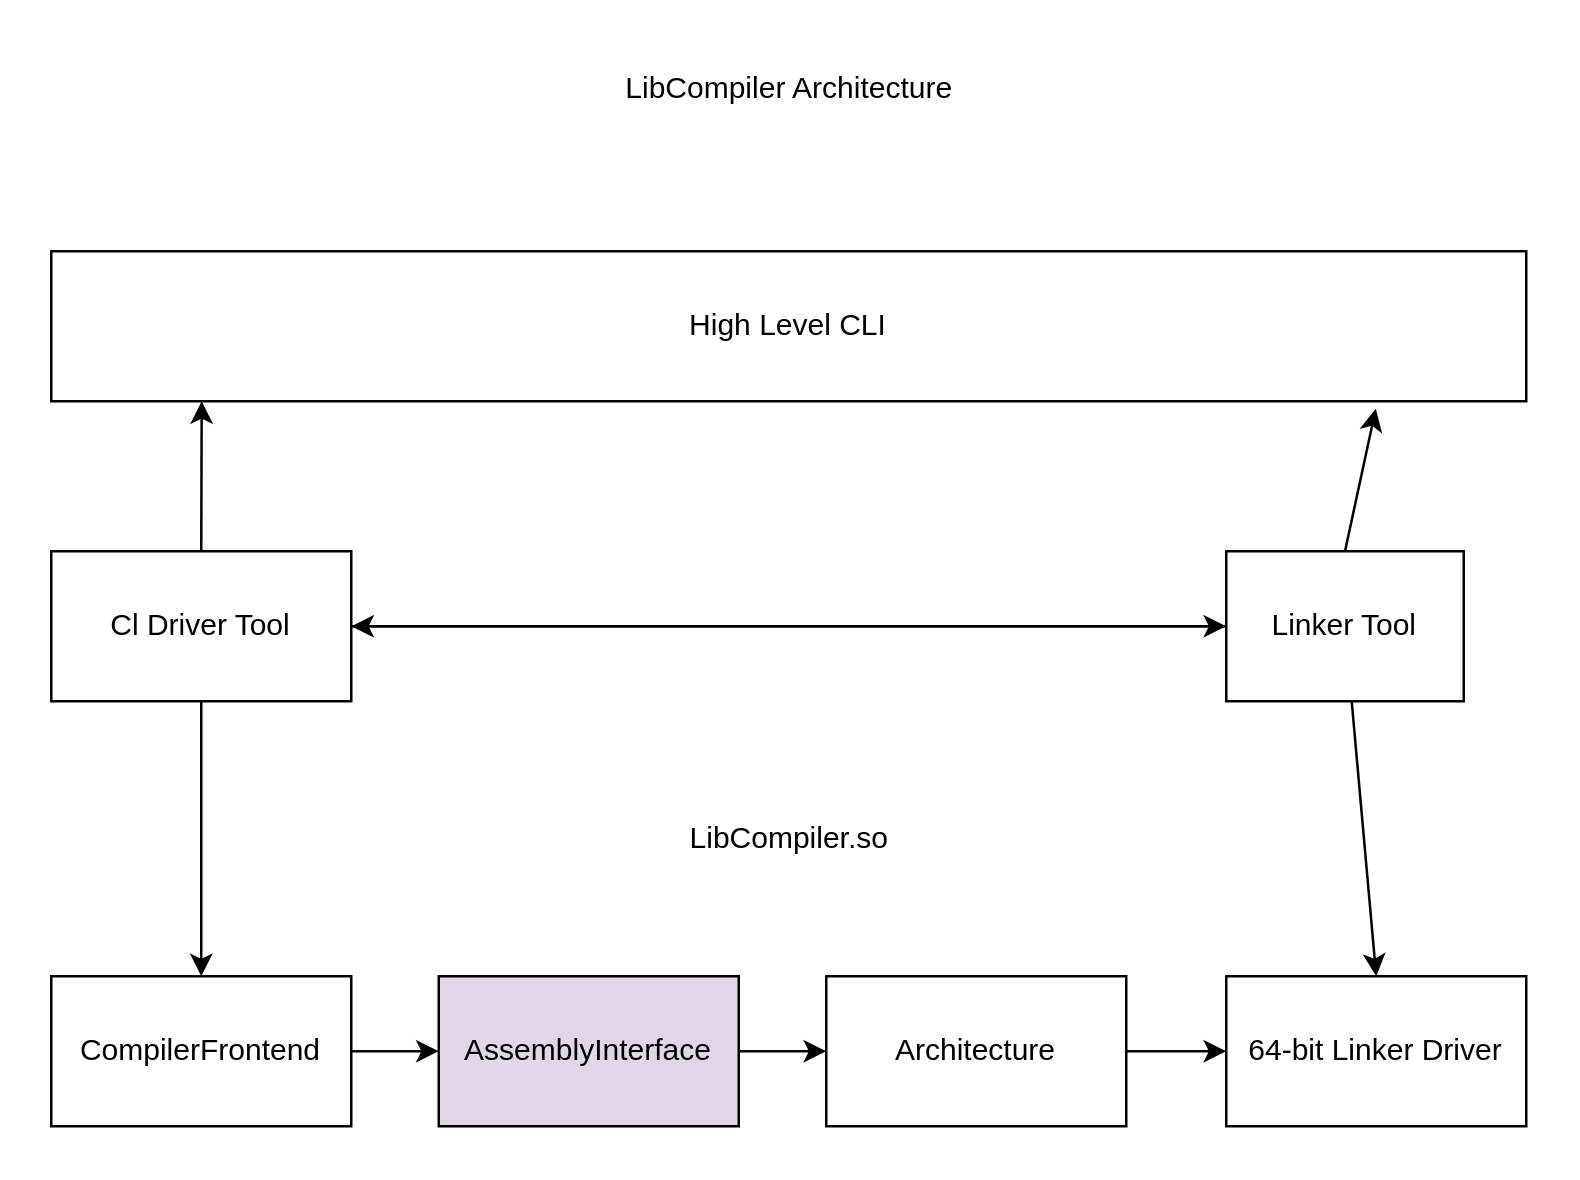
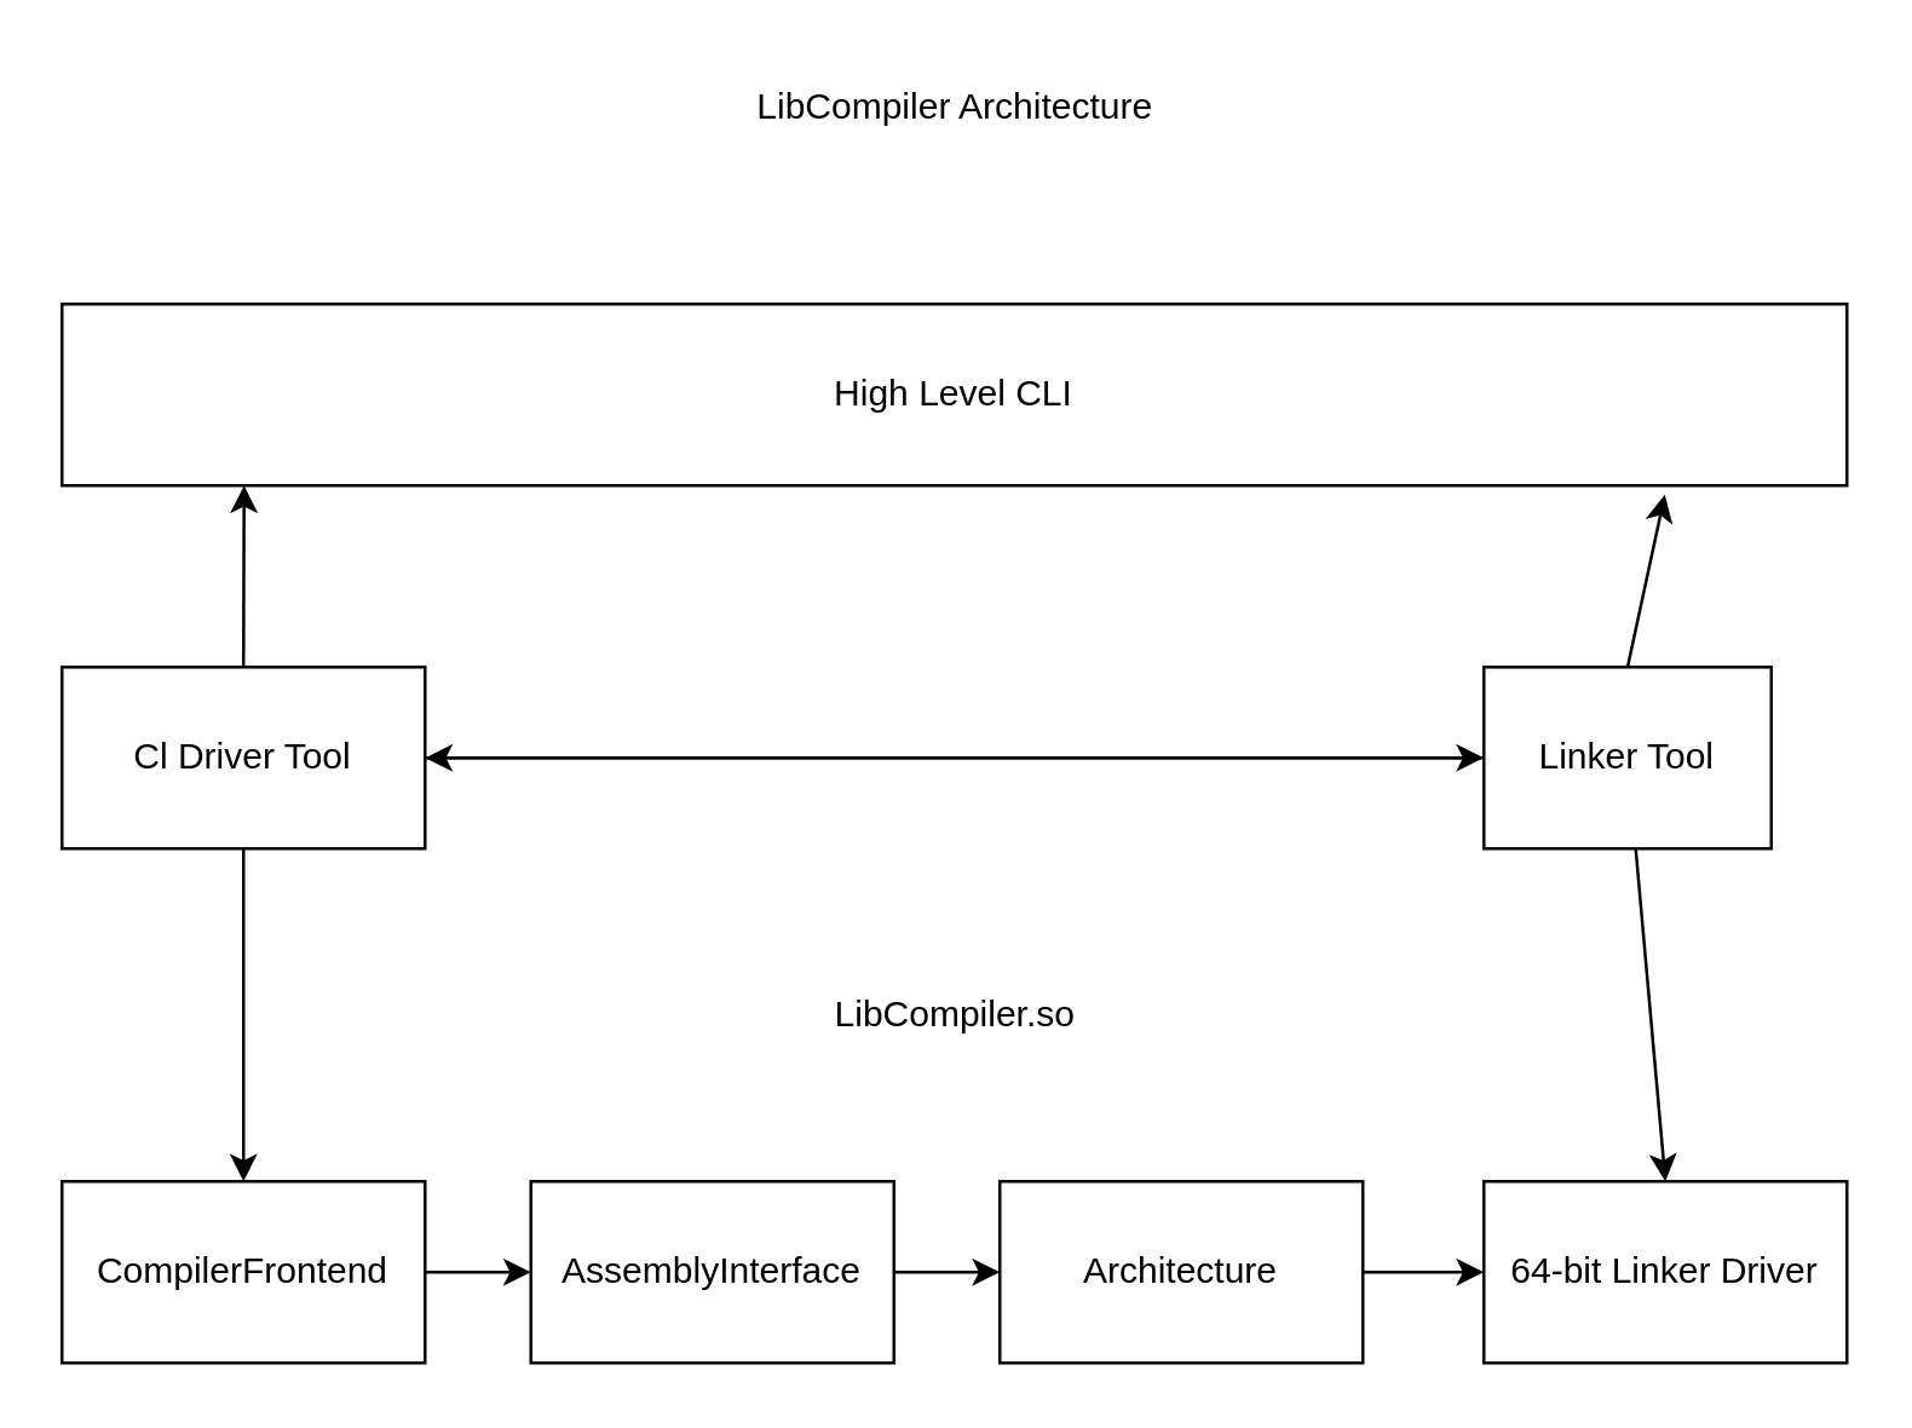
- <mxCell id="5" value="AssemblyInterface" style="rounded=0;whiteSpace=wrap;html=1;fillColor=#e1d5e7;" vertex="1" parent="1"><mxGeometry x="175" y="390" width="120" height="60" as="geometry" /></mxCell>
+ <mxCell id="5" value="AssemblyInterface" style="rounded=0;whiteSpace=wrap;html=1;" vertex="1" parent="1"><mxGeometry x="175" y="390" width="120" height="60" as="geometry" /></mxCell>
